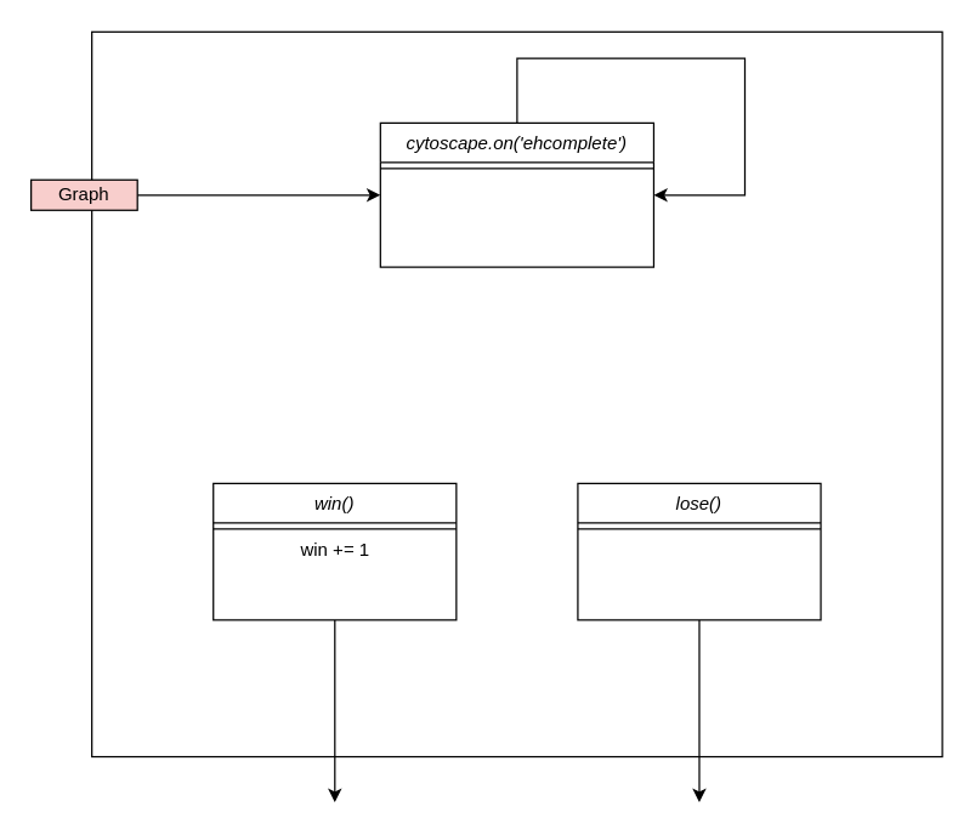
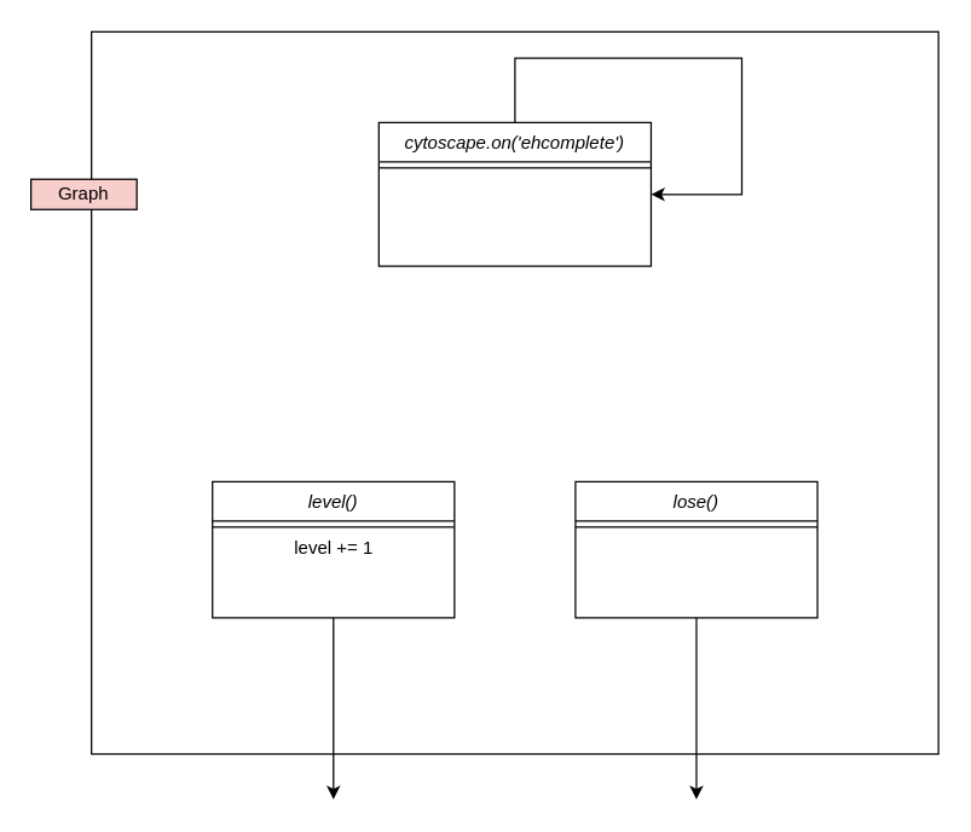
- <mxCell id="3" style="edgeStyle=orthogonalEdgeStyle;rounded=0;orthogonalLoop=1;jettySize=auto;html=1;entryX=0;entryY=0.5;entryDx=0;entryDy=0;" edge="1" parent="1" source="4" target="6"><mxGeometry relative="1" as="geometry" /></mxCell>
- <mxCell id="9" value="win()" style="swimlane;fontStyle=2;align=center;verticalAlign=top;childLayout=stackLayout;horizontal=1;startSize=26;horizontalStack=0;resizeParent=1;resizeLast=0;collapsible=1;marginBottom=0;rounded=0;shadow=0;strokeWidth=1;" vertex="1" parent="1"><mxGeometry x="140" y="318" width="160" height="90" as="geometry"><mxRectangle x="120" y="80" width="160" height="26" as="alternateBounds" /></mxGeometry></mxCell>
+ <mxCell id="9" value="level()" style="swimlane;fontStyle=2;align=center;verticalAlign=top;childLayout=stackLayout;horizontal=1;startSize=26;horizontalStack=0;resizeParent=1;resizeLast=0;collapsible=1;marginBottom=0;rounded=0;shadow=0;strokeWidth=1;" vertex="1" parent="1"><mxGeometry x="140" y="318" width="160" height="90" as="geometry"><mxRectangle x="120" y="80" width="160" height="26" as="alternateBounds" /></mxGeometry></mxCell>
- <mxCell id="11" value="win += 1" style="text;html=1;align=center;verticalAlign=middle;resizable=0;points=[];autosize=1;" vertex="1" parent="9"><mxGeometry y="34" width="160" height="20" as="geometry" /></mxCell>
+ <mxCell id="11" value="level += 1" style="text;html=1;align=center;verticalAlign=middle;resizable=0;points=[];autosize=1;" vertex="1" parent="9"><mxGeometry y="34" width="160" height="20" as="geometry" /></mxCell>
